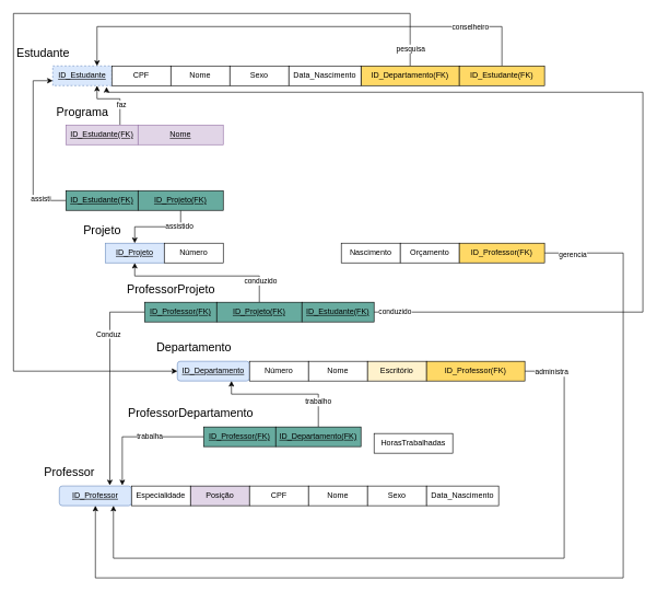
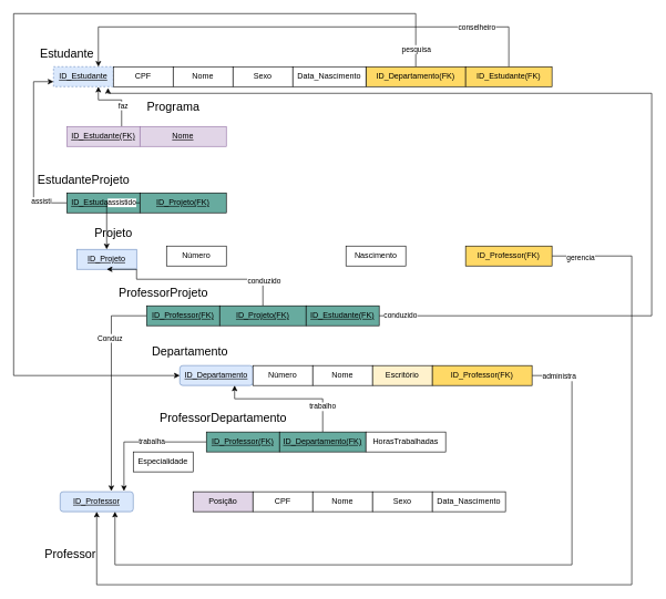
- <mxCell id="3" value="&lt;font style=&quot;font-size: 18px&quot;&gt;Estudante&lt;/font&gt;" style="text;html=1;align=center;verticalAlign=middle;resizable=0;points=[];autosize=1;strokeColor=none;fillColor=none;" parent="1" vertex="1"><mxGeometry x="15" y="70" width="100" height="20" as="geometry" /></mxCell>
+ <mxCell id="3" value="&lt;font style=&quot;font-size: 18px&quot;&gt;Estudante&lt;/font&gt;" style="text;html=1;align=center;verticalAlign=middle;resizable=0;points=[];autosize=1;strokeColor=none;fillColor=none;" parent="1" vertex="1"><mxGeometry x="50" y="70" width="100" height="20" as="geometry" /></mxCell>
- <mxCell id="63" value="&lt;span style=&quot;font-size: 18px&quot;&gt;Programa&lt;/span&gt;" style="text;html=1;align=center;verticalAlign=middle;resizable=0;points=[];autosize=1;strokeColor=none;fillColor=none;" vertex="1" parent="1"><mxGeometry x="80" y="160" width="90" height="20" as="geometry" /></mxCell>
+ <mxCell id="63" value="&lt;span style=&quot;font-size: 18px&quot;&gt;Programa&lt;/span&gt;" style="text;html=1;align=center;verticalAlign=middle;resizable=0;points=[];autosize=1;strokeColor=none;fillColor=none;" vertex="1" parent="1"><mxGeometry x="215" y="150" width="90" height="20" as="geometry" /></mxCell>
+ <mxCell id="45" value="&lt;span style=&quot;font-size: 18px&quot;&gt;EstudanteProjeto&lt;/span&gt;" style="text;html=1;align=center;verticalAlign=middle;resizable=0;points=[];autosize=1;strokeColor=none;fillColor=none;" parent="1" vertex="1"><mxGeometry x="50" y="260" width="150" height="20" as="geometry" /></mxCell>
- <mxCell id="4" value="&lt;span style=&quot;font-size: 18px&quot;&gt;Projeto&lt;/span&gt;" style="text;html=1;align=center;verticalAlign=middle;resizable=0;points=[];autosize=1;strokeColor=none;fillColor=none;" parent="1" vertex="1"><mxGeometry x="120" y="340" width="70" height="20" as="geometry" /></mxCell>
+ <mxCell id="4" value="&lt;span style=&quot;font-size: 18px&quot;&gt;Projeto&lt;/span&gt;" style="text;html=1;align=center;verticalAlign=middle;resizable=0;points=[];autosize=1;strokeColor=none;fillColor=none;" parent="1" vertex="1"><mxGeometry x="135" y="340" width="70" height="20" as="geometry" /></mxCell>
- <mxCell id="5" value="&lt;u&gt;ID_Projeto&lt;/u&gt;" style="rounded=0;whiteSpace=wrap;html=1;fillColor=#dae8fc;strokeColor=#6c8ebf;" parent="1" vertex="1"><mxGeometry x="160" y="370" width="90" height="30" as="geometry" /></mxCell>
+ <mxCell id="5" value="&lt;u&gt;ID_Projeto&lt;/u&gt;" style="rounded=0;whiteSpace=wrap;html=1;fillColor=#dae8fc;strokeColor=#6c8ebf;" parent="1" vertex="1"><mxGeometry x="115" y="375" width="90" height="30" as="geometry" /></mxCell>
- <mxCell id="8" value="Orçamento" style="rounded=0;whiteSpace=wrap;html=1;" parent="1" vertex="1"><mxGeometry x="610" y="370" width="90" height="30" as="geometry" /></mxCell>
- <mxCell id="35" value="&lt;span style=&quot;font-size: 18px&quot;&gt;ProfessorProjeto&lt;/span&gt;" style="text;html=1;align=center;verticalAlign=middle;resizable=0;points=[];autosize=1;strokeColor=none;fillColor=none;" parent="1" vertex="1"><mxGeometry x="185" y="430" width="150" height="20" as="geometry" /></mxCell>
+ <mxCell id="35" value="&lt;span style=&quot;font-size: 18px&quot;&gt;ProfessorProjeto&lt;/span&gt;" style="text;html=1;align=center;verticalAlign=middle;resizable=0;points=[];autosize=1;strokeColor=none;fillColor=none;" parent="1" vertex="1"><mxGeometry x="170" y="430" width="150" height="20" as="geometry" /></mxCell>
- <mxCell id="9" value="&lt;span style=&quot;font-size: 18px&quot;&gt;Departamento&lt;/span&gt;" style="text;html=1;align=center;verticalAlign=middle;resizable=0;points=[];autosize=1;strokeColor=none;fillColor=none;" parent="1" vertex="1"><mxGeometry x="230" y="520" width="130" height="20" as="geometry" /></mxCell>
+ <mxCell id="9" value="&lt;span style=&quot;font-size: 18px&quot;&gt;Departamento&lt;/span&gt;" style="text;html=1;align=center;verticalAlign=middle;resizable=0;points=[];autosize=1;strokeColor=none;fillColor=none;" parent="1" vertex="1"><mxGeometry x="220" y="520" width="130" height="20" as="geometry" /></mxCell>
- <mxCell id="27" value="&lt;span style=&quot;font-size: 18px&quot;&gt;ProfessorDepartamento&lt;/span&gt;" style="text;html=1;align=center;verticalAlign=middle;resizable=0;points=[];autosize=1;strokeColor=none;fillColor=none;" parent="1" vertex="1"><mxGeometry x="185" y="620" width="210" height="20" as="geometry" /></mxCell>
+ <mxCell id="27" value="&lt;span style=&quot;font-size: 18px&quot;&gt;ProfessorDepartamento&lt;/span&gt;" style="text;html=1;align=center;verticalAlign=middle;resizable=0;points=[];autosize=1;strokeColor=none;fillColor=none;" parent="1" vertex="1"><mxGeometry x="230" y="620" width="210" height="20" as="geometry" /></mxCell>
- <mxCell id="34" value="HorasTrabalhadas" style="rounded=0;whiteSpace=wrap;html=1;" parent="1" vertex="1"><mxGeometry x="570" y="660" width="120" height="30" as="geometry" /></mxCell>
+ <mxCell id="34" value="HorasTrabalhadas" style="rounded=0;whiteSpace=wrap;html=1;" parent="1" vertex="1"><mxGeometry x="550" y="650" width="120" height="30" as="geometry" /></mxCell>
- <mxCell id="14" value="&lt;span style=&quot;font-size: 18px&quot;&gt;Professor&lt;/span&gt;" style="text;html=1;align=center;verticalAlign=middle;resizable=0;points=[];autosize=1;strokeColor=none;fillColor=none;" parent="1" vertex="1"><mxGeometry x="60" y="710" width="90" height="20" as="geometry" /></mxCell>
+ <mxCell id="14" value="&lt;span style=&quot;font-size: 18px&quot;&gt;Professor&lt;/span&gt;" style="text;html=1;align=center;verticalAlign=middle;resizable=0;points=[];autosize=1;strokeColor=none;fillColor=none;" parent="1" vertex="1"><mxGeometry x="60" y="825" width="90" height="20" as="geometry" /></mxCell>
- <mxCell id="16" value="Especialidade" style="rounded=0;whiteSpace=wrap;html=1;" parent="1" vertex="1"><mxGeometry x="200" y="740" width="90" height="30" as="geometry" /></mxCell>
+ <mxCell id="16" value="Especialidade" style="rounded=0;whiteSpace=wrap;html=1;" parent="1" vertex="1"><mxGeometry x="200" y="680" width="90" height="30" as="geometry" /></mxCell>
